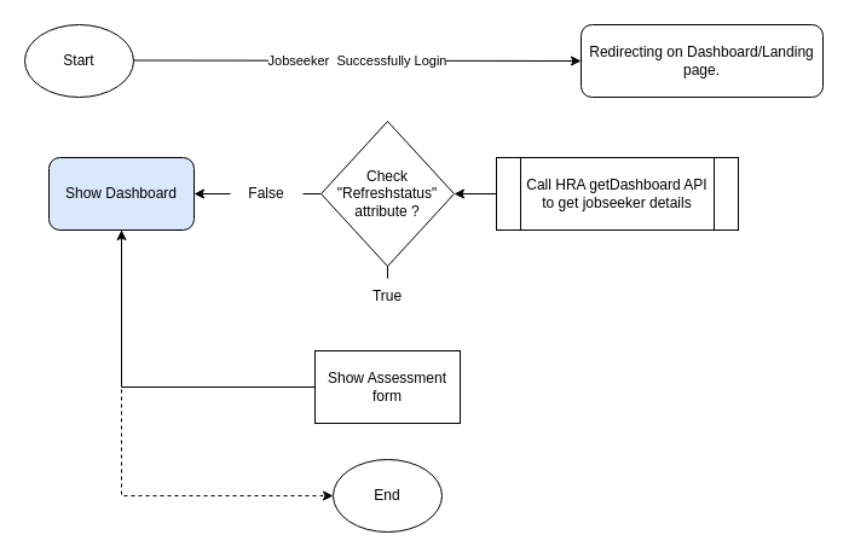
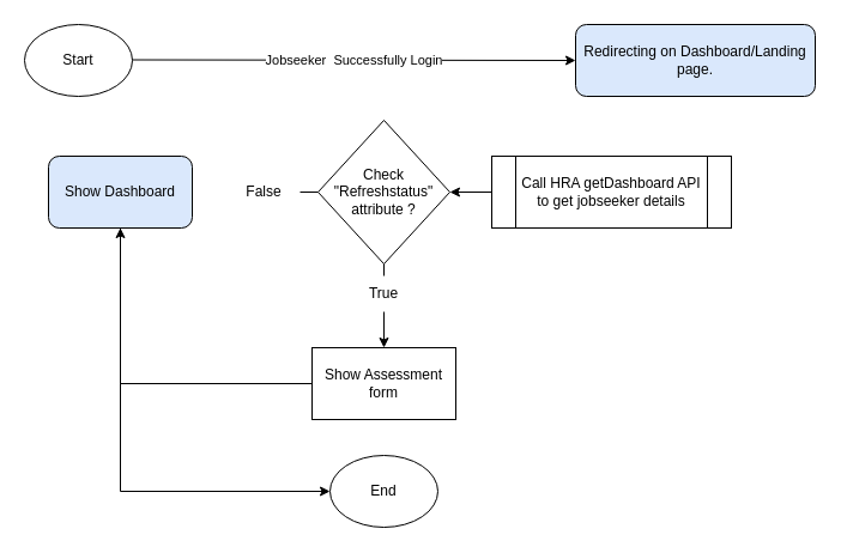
- <mxCell id="4" value="Redirecting on Dashboard/Landing page." style="rounded=1;whiteSpace=wrap;html=1;" vertex="1" parent="1"><mxGeometry x="480" y="20" width="200" height="60" as="geometry" /></mxCell>
+ <mxCell id="4" value="Redirecting on Dashboard/Landing page." style="rounded=1;whiteSpace=wrap;html=1;fillColor=#dae8fc;" vertex="1" parent="1"><mxGeometry x="480" y="20" width="200" height="60" as="geometry" /></mxCell>
- <mxCell id="7" style="edgeStyle=orthogonalEdgeStyle;rounded=0;orthogonalLoop=1;jettySize=auto;html=1;startArrow=none;" edge="1" parent="1" source="17" target="11"><mxGeometry relative="1" as="geometry"><Array as="points"><mxPoint x="190" y="160" /></Array></mxGeometry></mxCell>
+ <mxCell id="8" style="edgeStyle=orthogonalEdgeStyle;rounded=0;orthogonalLoop=1;jettySize=auto;html=1;startArrow=none;" edge="1" parent="1" source="15" target="13"><mxGeometry relative="1" as="geometry" /></mxCell>
- <mxCell id="10" style="edgeStyle=orthogonalEdgeStyle;rounded=0;orthogonalLoop=1;jettySize=auto;html=1;entryX=0;entryY=0.5;entryDx=0;entryDy=0;exitX=0.5;exitY=1;exitDx=0;exitDy=0;dashed=1;" edge="1" parent="1" source="11" target="14"><mxGeometry relative="1" as="geometry" /></mxCell>
+ <mxCell id="10" style="edgeStyle=orthogonalEdgeStyle;rounded=0;orthogonalLoop=1;jettySize=auto;html=1;entryX=0;entryY=0.5;entryDx=0;entryDy=0;exitX=0.5;exitY=1;exitDx=0;exitDy=0;" edge="1" parent="1" source="11" target="14"><mxGeometry relative="1" as="geometry" /></mxCell>
